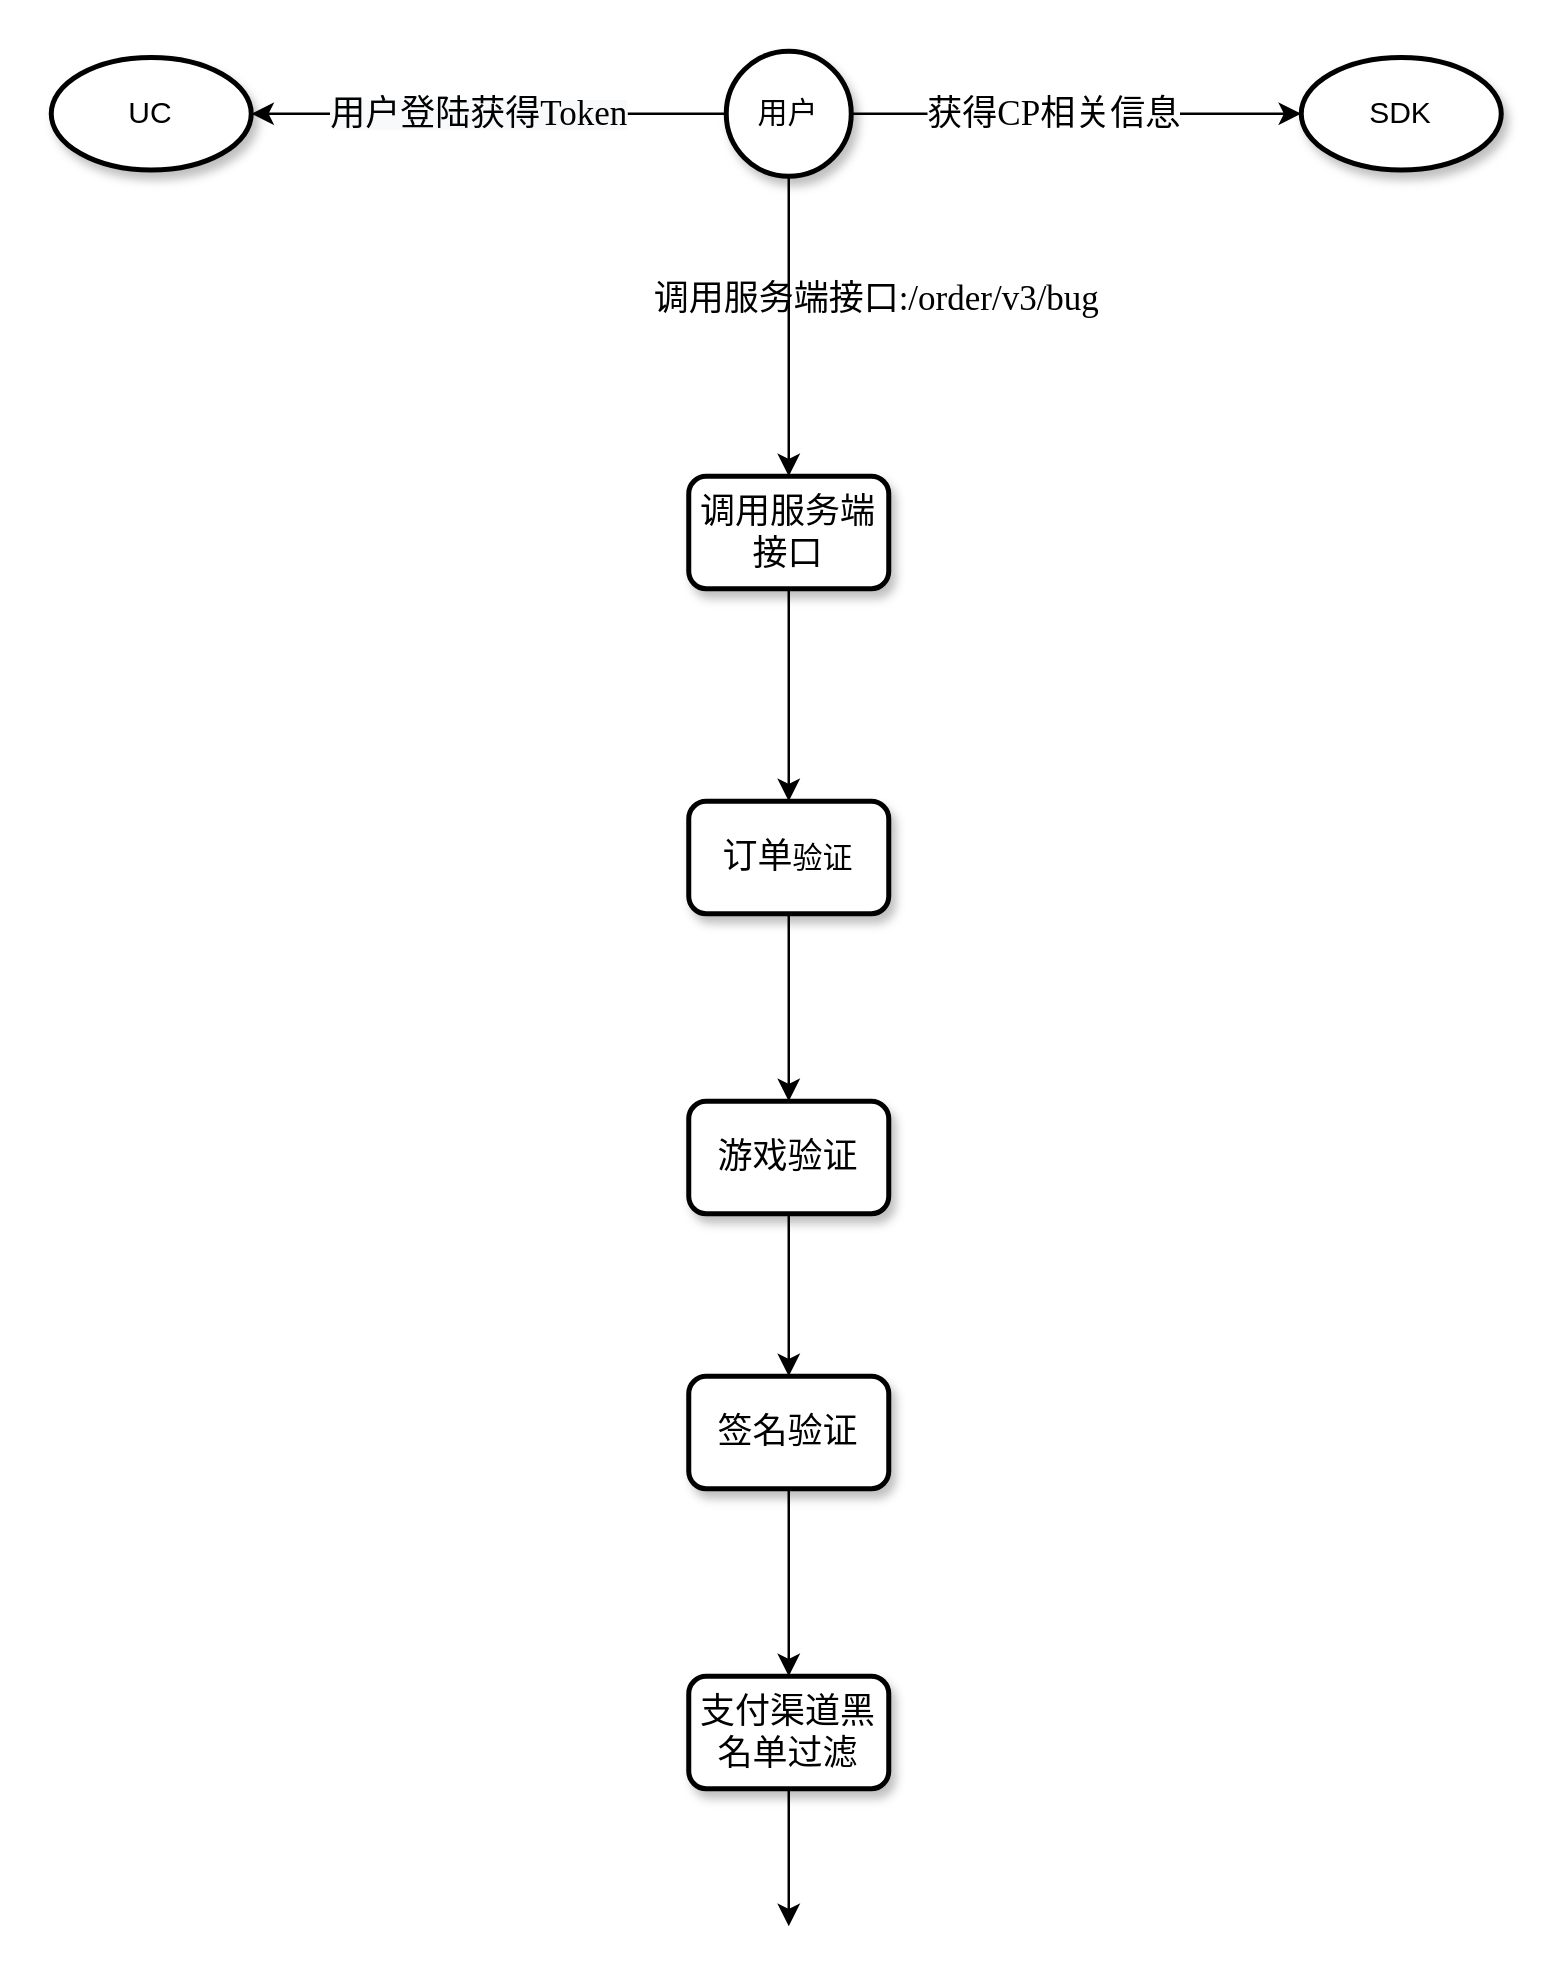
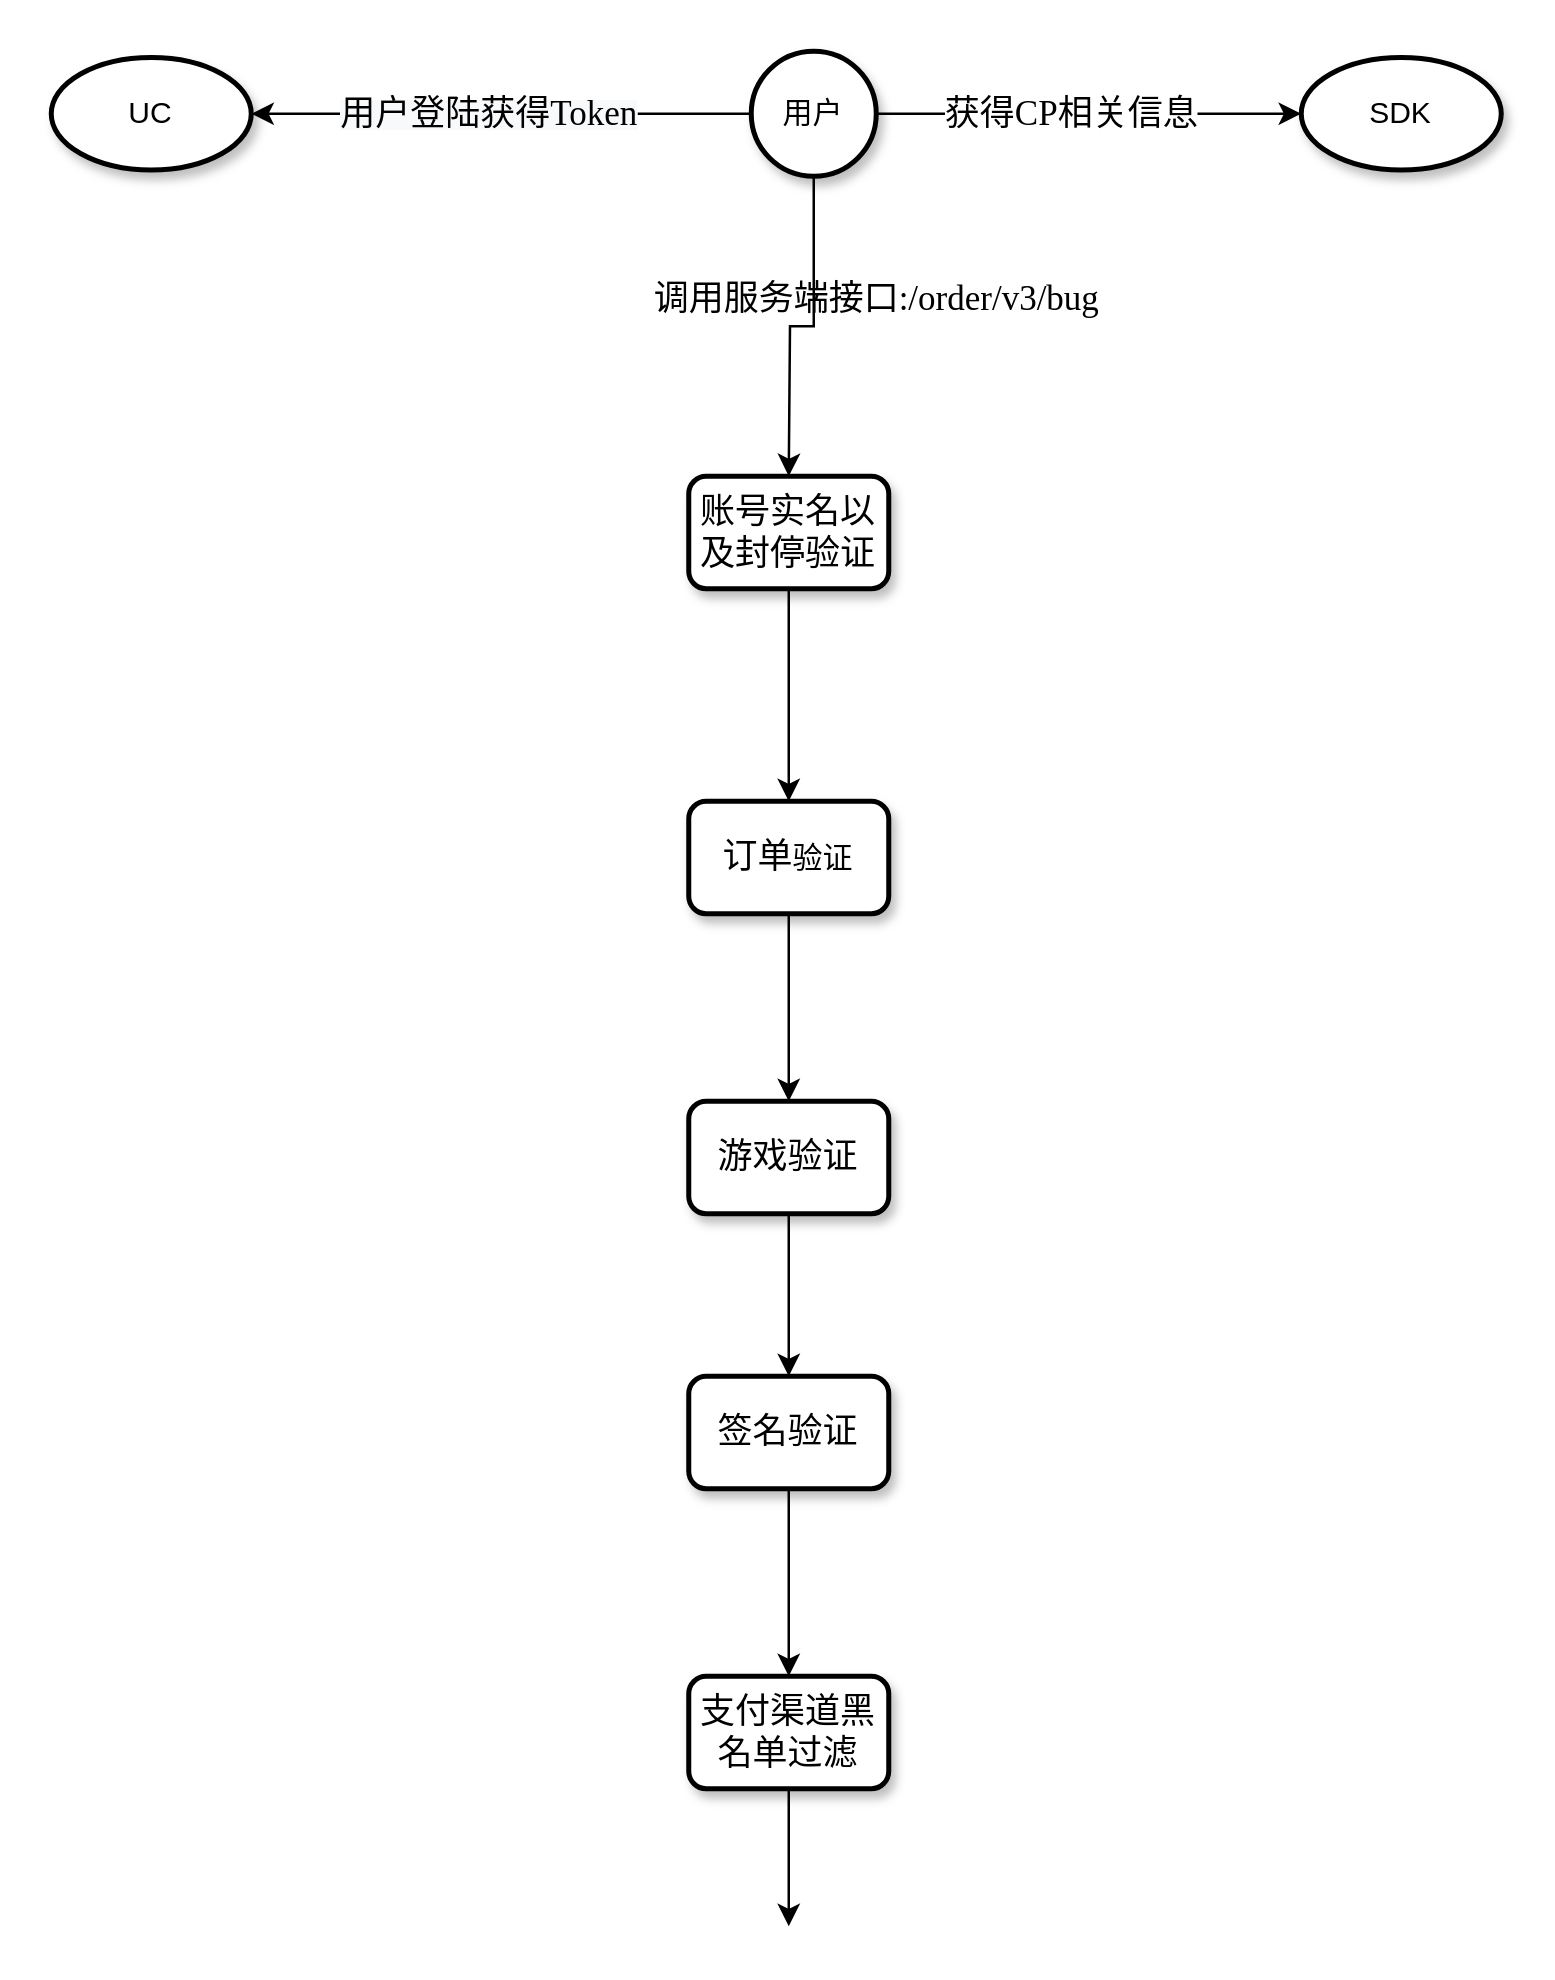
- <mxCell id="7" value="用户" style="strokeWidth=2;html=1;shape=mxgraph.flowchart.start_2;whiteSpace=wrap;shadow=1;" parent="1" vertex="1"><mxGeometry x="290" y="20" width="50" height="50" as="geometry" /></mxCell>
+ <mxCell id="7" value="用户" style="strokeWidth=2;html=1;shape=mxgraph.flowchart.start_2;whiteSpace=wrap;shadow=1;" parent="1" vertex="1"><mxGeometry x="300" y="20" width="50" height="50" as="geometry" /></mxCell>
- <mxCell id="12" value="&lt;font face=&quot;Georgia&quot; style=&quot;font-size: 14px&quot;&gt;调用服务端接口&lt;/font&gt;" style="rounded=1;whiteSpace=wrap;html=1;absoluteArcSize=1;arcSize=14;strokeWidth=2;shadow=1;" vertex="1" parent="1"><mxGeometry x="275" y="190" width="80" height="45" as="geometry" /></mxCell>
+ <mxCell id="12" value="&lt;font face=&quot;Georgia&quot; style=&quot;font-size: 14px&quot;&gt;账号实名以及封停验证&lt;/font&gt;" style="rounded=1;whiteSpace=wrap;html=1;absoluteArcSize=1;arcSize=14;strokeWidth=2;shadow=1;" vertex="1" parent="1"><mxGeometry x="275" y="190" width="80" height="45" as="geometry" /></mxCell>
